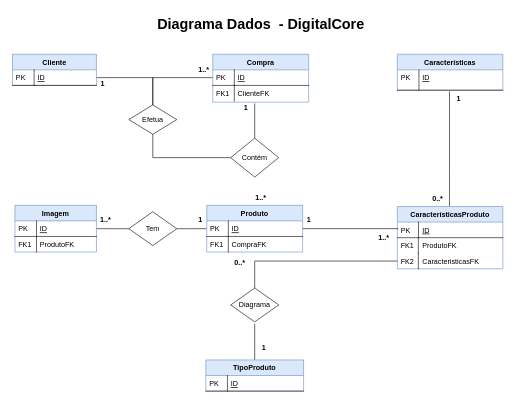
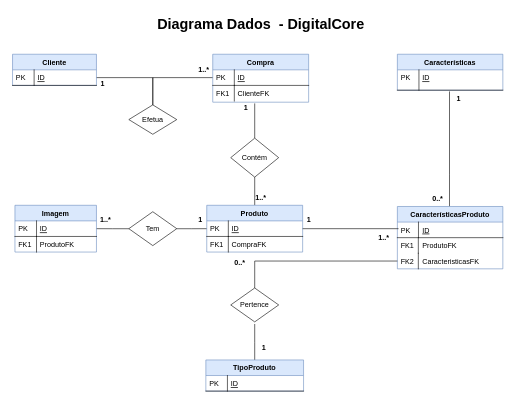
- <mxCell id="5" style="edgeStyle=orthogonalEdgeStyle;rounded=0;orthogonalLoop=1;jettySize=auto;html=1;startArrow=none;startFill=0;endArrow=none;endFill=0;strokeColor=#000000;" parent="1" source="7" target="4" edge="1"><mxGeometry relative="1" as="geometry" /></mxCell>
+ <mxCell id="5" style="edgeStyle=orthogonalEdgeStyle;rounded=0;orthogonalLoop=1;jettySize=auto;html=1;startArrow=none;startFill=0;endArrow=none;endFill=0;strokeColor=#000000;" parent="1" source="7" target="19" edge="1"><mxGeometry relative="1" as="geometry" /></mxCell>
- <mxCell id="53" value="Diagrama" style="shape=rhombus;perimeter=rhombusPerimeter;whiteSpace=wrap;html=1;align=center;" vertex="1" parent="1"><mxGeometry x="384" y="480" width="80" height="56.5" as="geometry" /></mxCell>
+ <mxCell id="53" value="Pertence" style="shape=rhombus;perimeter=rhombusPerimeter;whiteSpace=wrap;html=1;align=center;" vertex="1" parent="1"><mxGeometry x="384" y="480" width="80" height="56.5" as="geometry" /></mxCell>
